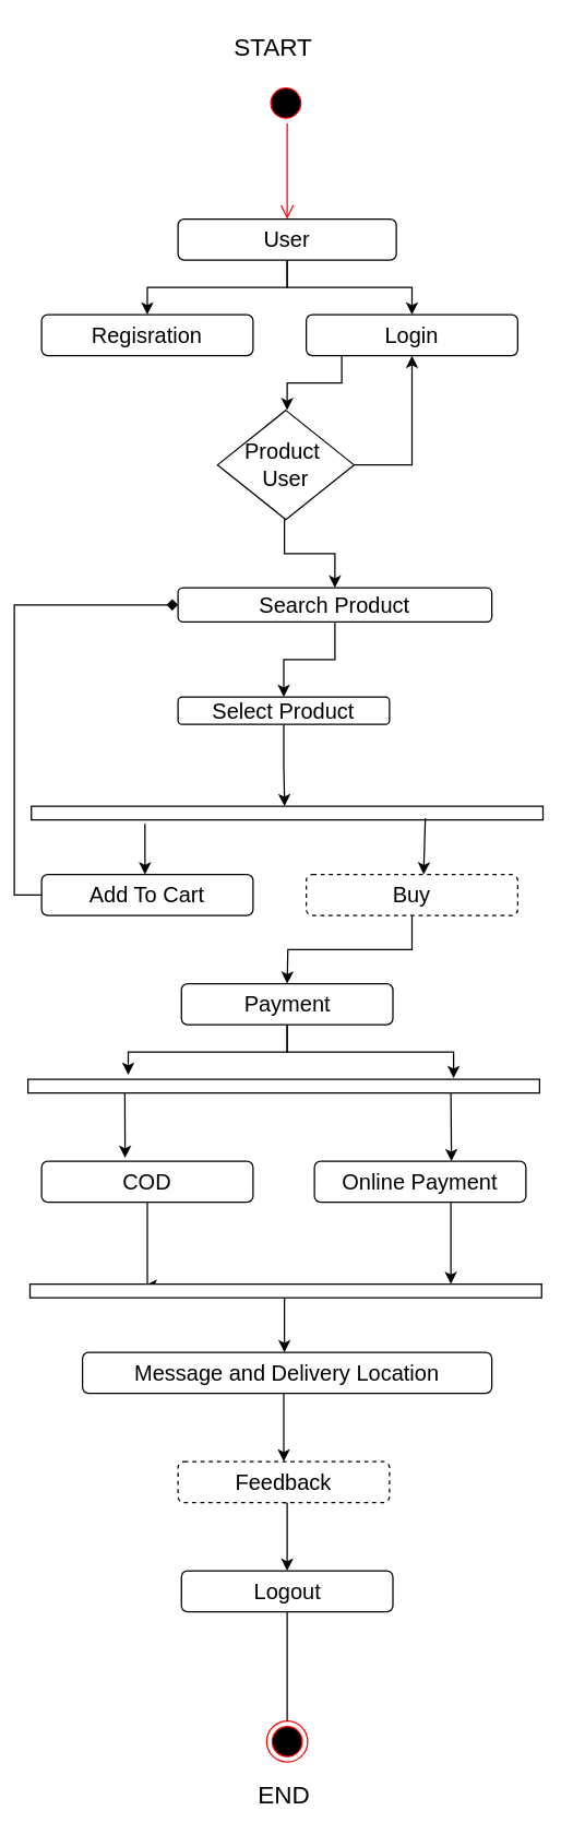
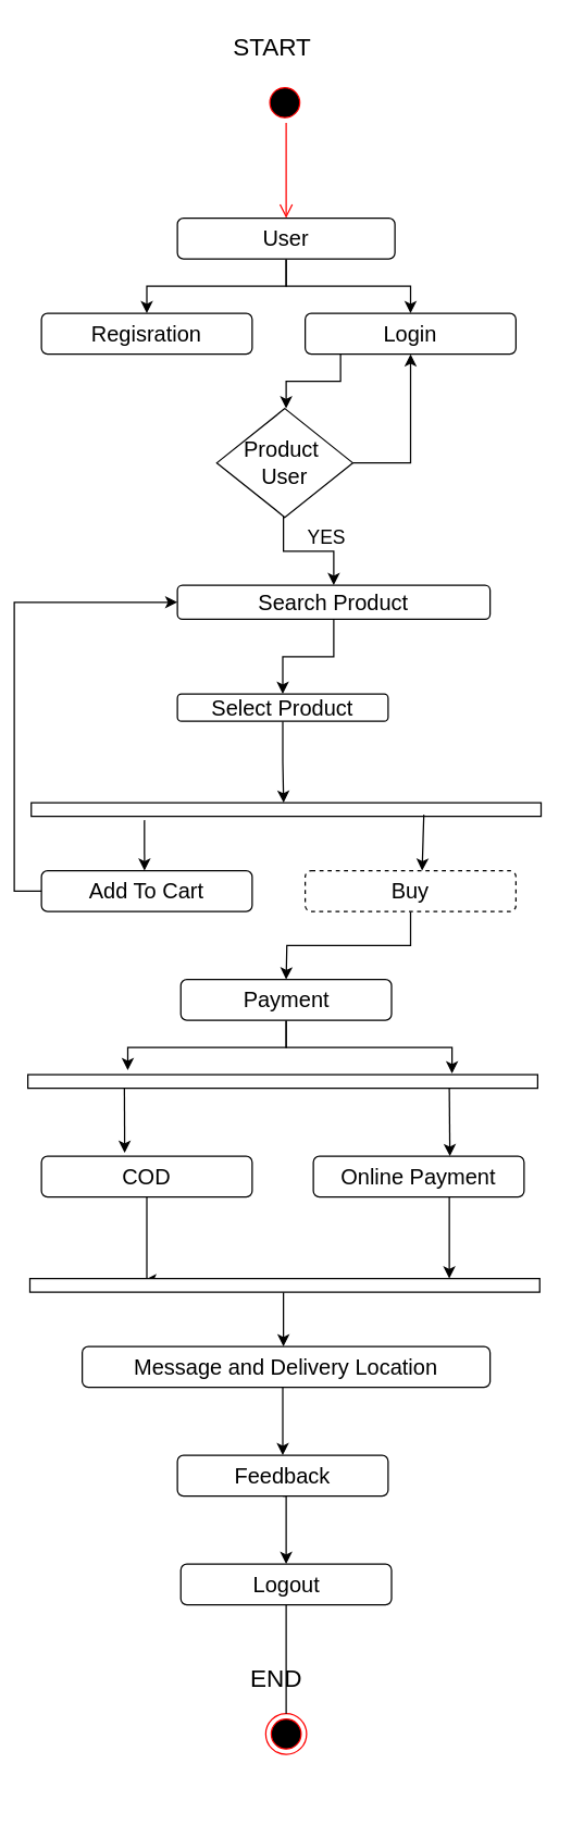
+ <mxCell id="44" value="&lt;font style=&quot;font-size: 14px;&quot;&gt;YES&lt;/font&gt;" style="text;html=1;strokeColor=none;fillColor=none;align=center;verticalAlign=middle;whiteSpace=wrap;rounded=0;" vertex="1" parent="1"><mxGeometry x="210" y="380" width="60" height="30" as="geometry" /></mxCell>
- <mxCell id="21" style="edgeStyle=orthogonalEdgeStyle;rounded=0;orthogonalLoop=1;jettySize=auto;html=1;exitX=0;exitY=0.5;exitDx=0;exitDy=0;entryX=0;entryY=0.5;entryDx=0;entryDy=0;endArrow=diamond;" parent="1" source="22" target="14" edge="1"><mxGeometry relative="1" as="geometry" /></mxCell>
+ <mxCell id="21" style="edgeStyle=orthogonalEdgeStyle;rounded=0;orthogonalLoop=1;jettySize=auto;html=1;exitX=0;exitY=0.5;exitDx=0;exitDy=0;entryX=0;entryY=0.5;entryDx=0;entryDy=0;" parent="1" source="22" target="14" edge="1"><mxGeometry relative="1" as="geometry" /></mxCell>
- <mxCell id="34" value="&lt;font size=&quot;3&quot;&gt;Feedback&lt;/font&gt;" style="rounded=1;whiteSpace=wrap;html=1;dashed=1;" parent="1" vertex="1"><mxGeometry x="130" y="1070" width="155" height="30" as="geometry" /></mxCell>
+ <mxCell id="34" value="&lt;font size=&quot;3&quot;&gt;Feedback&lt;/font&gt;" style="rounded=1;whiteSpace=wrap;html=1;" parent="1" vertex="1"><mxGeometry x="130" y="1070" width="155" height="30" as="geometry" /></mxCell>
- <mxCell id="38" value="&lt;span style=&quot;font-size: 18px;&quot;&gt;END&lt;/span&gt;" style="text;html=1;strokeColor=none;fillColor=none;align=center;verticalAlign=middle;whiteSpace=wrap;rounded=0;" parent="1" vertex="1"><mxGeometry x="177.5" y="1300" width="60" height="30" as="geometry" /></mxCell>
+ <mxCell id="38" value="&lt;span style=&quot;font-size: 18px;&quot;&gt;END&lt;/span&gt;" style="text;html=1;strokeColor=none;fillColor=none;align=center;verticalAlign=middle;whiteSpace=wrap;rounded=0;" parent="1" vertex="1"><mxGeometry x="172.5" y="1220" width="60" height="30" as="geometry" /></mxCell>
